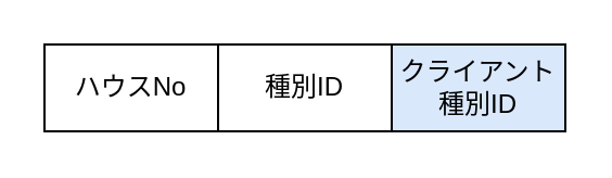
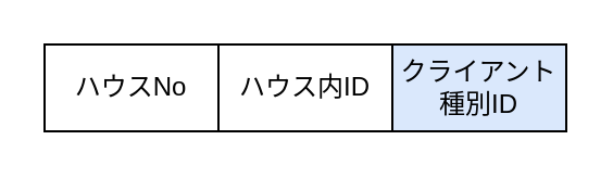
- <mxCell id="3" value="種別ID" style="rounded=0;whiteSpace=wrap;html=1;" vertex="1" parent="1"><mxGeometry x="100" y="20" width="80" height="40" as="geometry" /></mxCell>
+ <mxCell id="3" value="ハウス内ID" style="rounded=0;whiteSpace=wrap;html=1;" vertex="1" parent="1"><mxGeometry x="100" y="20" width="80" height="40" as="geometry" /></mxCell>
